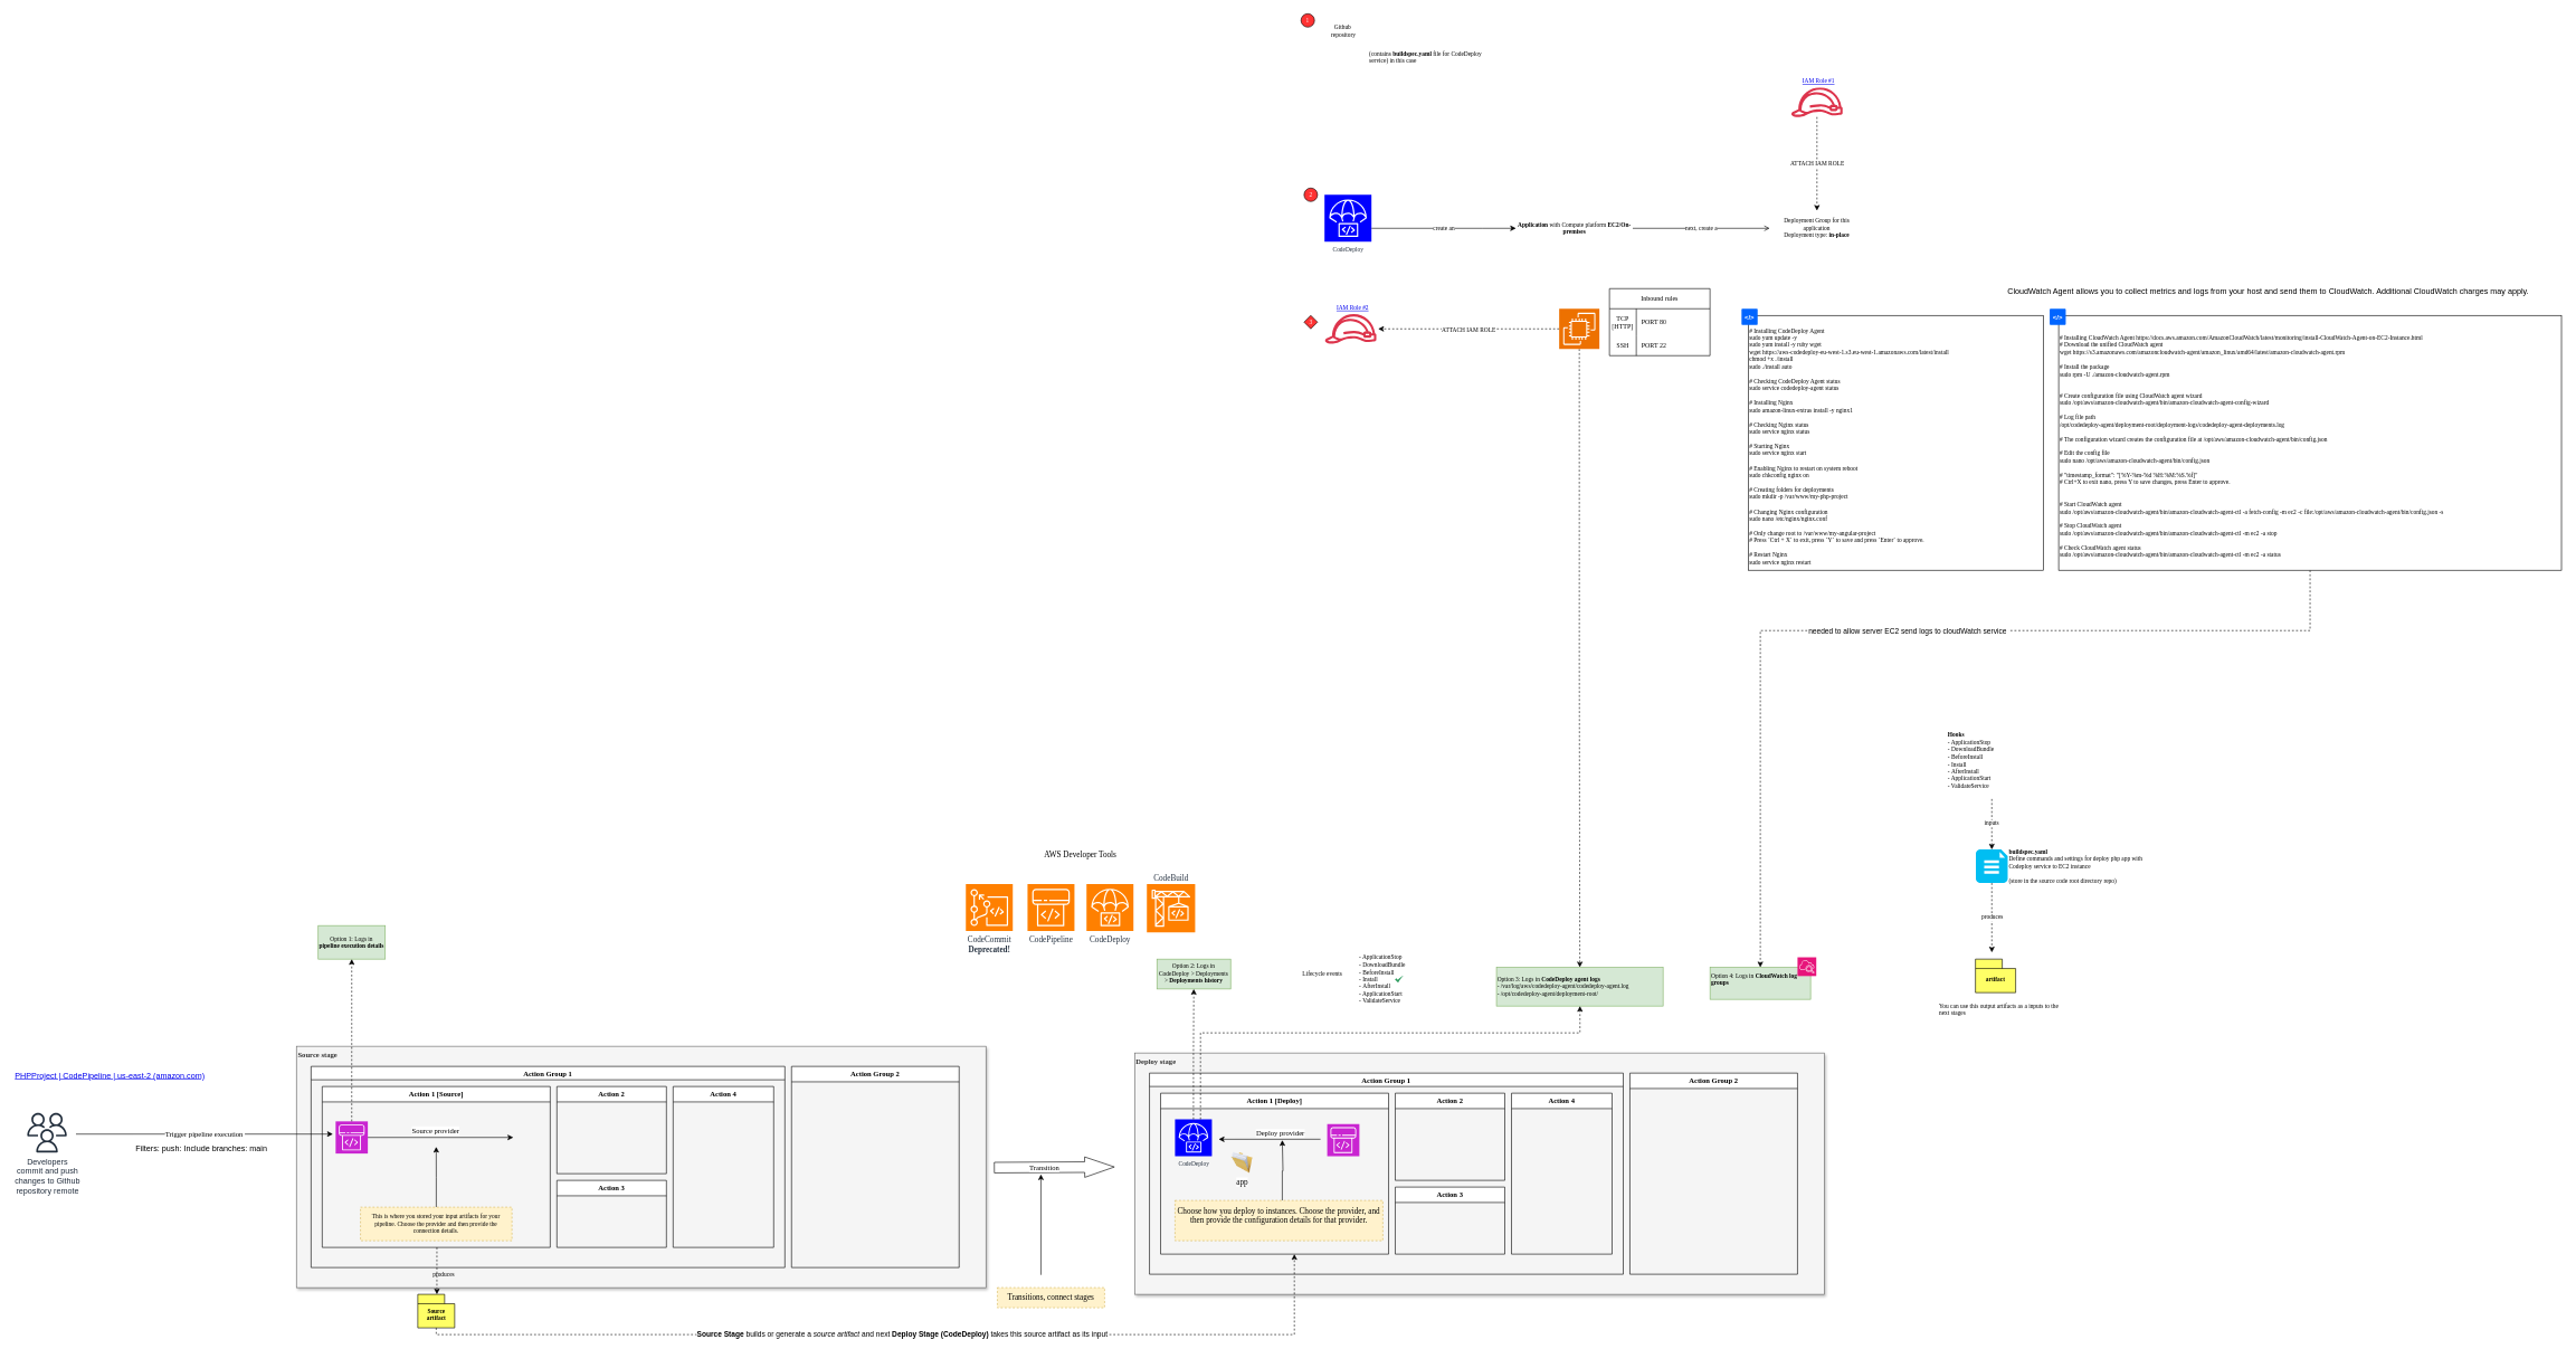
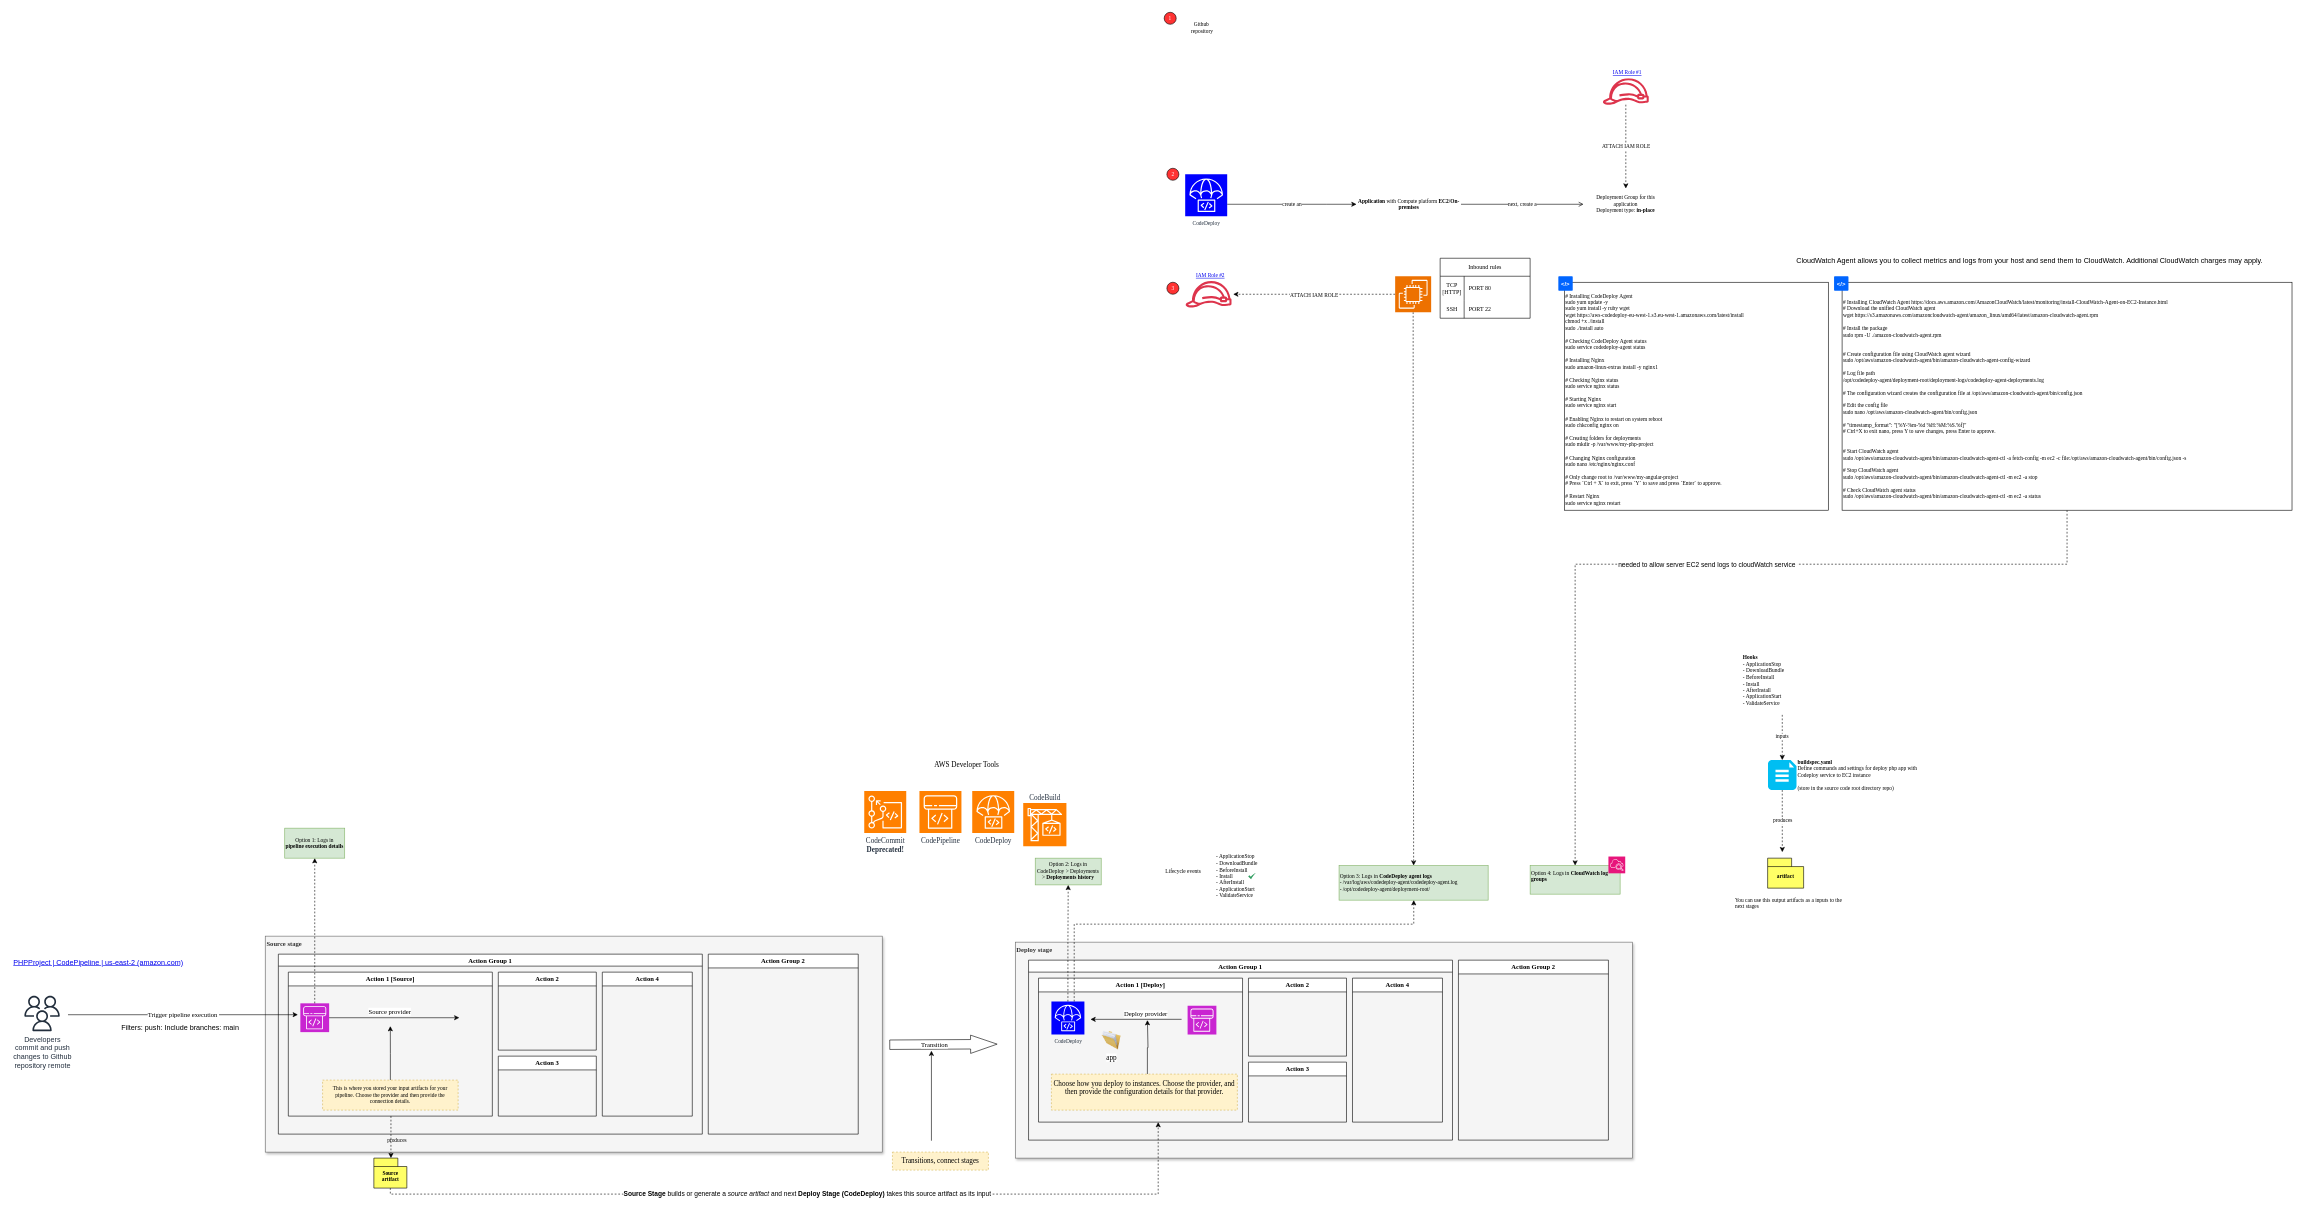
- <mxCell id="39" value="&lt;span style=&quot;background-color: initial;&quot;&gt;(contains&amp;nbsp;&lt;/span&gt;&lt;b style=&quot;background-color: initial;&quot;&gt;buildspec.yaml&amp;nbsp;&lt;/b&gt;&lt;span style=&quot;background-color: initial;&quot;&gt;file for CodeDeploy service) in this case&amp;nbsp;&lt;/span&gt;" style="text;html=1;align=left;verticalAlign=middle;whiteSpace=wrap;rounded=0;fontSize=9;fontFamily=Roboto Mono;fontSource=https%3A%2F%2Ffonts.googleapis.com%2Fcss%3Ffamily%3DRoboto%2BMono;" parent="1" vertex="1"><mxGeometry x="2040" y="65" width="190" height="40" as="geometry" /></mxCell>
- <mxCell id="65" value="3" style="rhombus;whiteSpace=wrap;html=1;aspect=fixed;fillColor=#FF3333;fontColor=#FFFFFF;fontSize=9;fontFamily=Roboto Mono;fontSource=https%3A%2F%2Ffonts.googleapis.com%2Fcss%3Ffamily%3DRoboto%2BMono;" parent="1" vertex="1"><mxGeometry x="1944.5" y="470" width="20" height="20" as="geometry" /></mxCell>
+ <mxCell id="65" value="3" style="ellipse;whiteSpace=wrap;html=1;aspect=fixed;fillColor=#FF3333;fontColor=#FFFFFF;fontSize=9;fontFamily=Roboto Mono;fontSource=https%3A%2F%2Ffonts.googleapis.com%2Fcss%3Ffamily%3DRoboto%2BMono;" parent="1" vertex="1"><mxGeometry x="1944.5" y="470" width="20" height="20" as="geometry" /></mxCell>
- <mxCell id="29" value="CodeBuild" style="sketch=0;points=[[0,0,0],[0.25,0,0],[0.5,0,0],[0.75,0,0],[1,0,0],[0,1,0],[0.25,1,0],[0.5,1,0],[0.75,1,0],[1,1,0],[0,0.25,0],[0,0.5,0],[0,0.75,0],[1,0.25,0],[1,0.5,0],[1,0.75,0]];outlineConnect=0;fontColor=#232F3E;fillColor=#FF8000;strokeColor=#ffffff;dashed=0;verticalLabelPosition=top;verticalAlign=bottom;align=center;html=1;fontSize=12;fontStyle=0;aspect=fixed;shape=mxgraph.aws4.resourceIcon;resIcon=mxgraph.aws4.codebuild;fontFamily=Roboto Mono;fontSource=https%3A%2F%2Ffonts.googleapis.com%2Fcss%3Ffamily%3DRoboto%2BMono;horizontal=1;labelPosition=center;" parent="1" vertex="1"><mxGeometry x="1710" y="1318" width="72" height="72" as="geometry" /></mxCell>
+ <mxCell id="29" value="CodeBuild" style="sketch=0;points=[[0,0,0],[0.25,0,0],[0.5,0,0],[0.75,0,0],[1,0,0],[0,1,0],[0.25,1,0],[0.5,1,0],[0.75,1,0],[1,1,0],[0,0.25,0],[0,0.5,0],[0,0.75,0],[1,0.25,0],[1,0.5,0],[1,0.75,0]];outlineConnect=0;fontColor=#232F3E;fillColor=#FF8000;strokeColor=#ffffff;dashed=0;verticalLabelPosition=top;verticalAlign=bottom;align=center;html=1;fontSize=12;fontStyle=0;aspect=fixed;shape=mxgraph.aws4.resourceIcon;resIcon=mxgraph.aws4.codebuild;fontFamily=Roboto Mono;fontSource=https%3A%2F%2Ffonts.googleapis.com%2Fcss%3Ffamily%3DRoboto%2BMono;horizontal=1;labelPosition=center;" parent="1" vertex="1"><mxGeometry x="1705" y="1338" width="72" height="72" as="geometry" /></mxCell>
